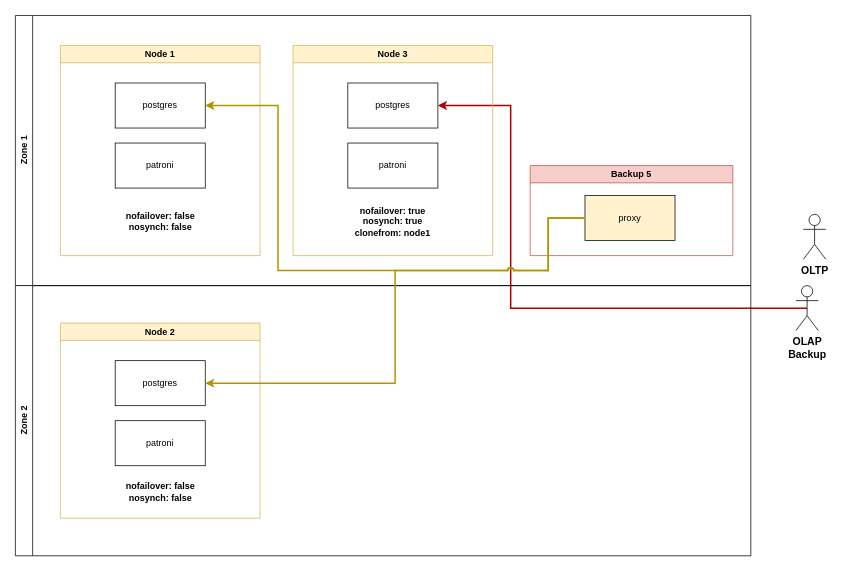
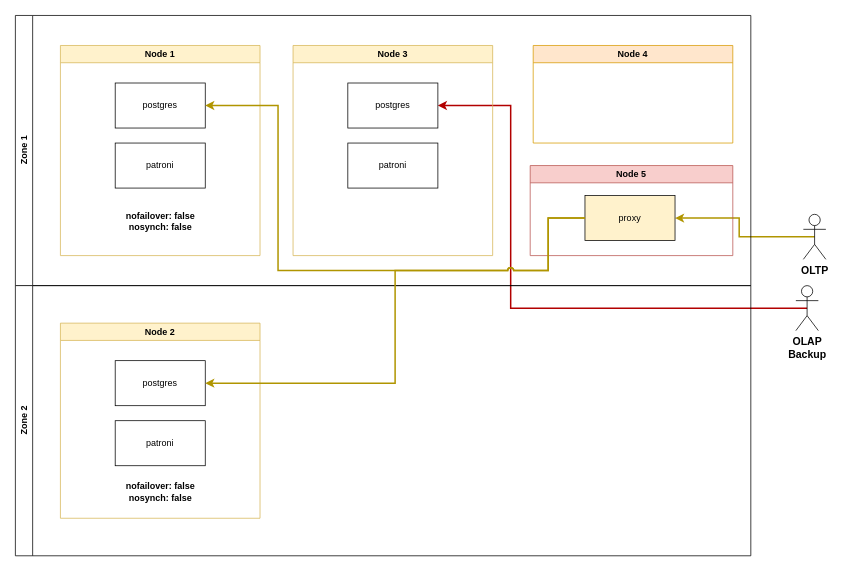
+ <mxCell id="15" value="Node 4" style="swimlane;whiteSpace=wrap;html=1;fillColor=#ffe6cc;strokeColor=#d79b00;" vertex="1" parent="6"><mxGeometry x="690" y="40" width="266" height="130" as="geometry" /></mxCell>
- <mxCell id="16" value="Backup 5" style="swimlane;whiteSpace=wrap;html=1;fillColor=#f8cecc;strokeColor=#b85450;" parent="6" vertex="1"><mxGeometry x="686" y="200" width="270" height="120" as="geometry" /></mxCell>
+ <mxCell id="16" value="Node 5" style="swimlane;whiteSpace=wrap;html=1;fillColor=#f8cecc;strokeColor=#b85450;" parent="6" vertex="1"><mxGeometry x="686" y="200" width="270" height="120" as="geometry" /></mxCell>
- <mxCell id="14" value="&lt;b style=&quot;border-color: var(--border-color);&quot;&gt;nofailover: true&lt;br style=&quot;border-color: var(--border-color);&quot;&gt;nosynch: true&lt;br style=&quot;border-color: var(--border-color);&quot;&gt;clonefrom: node1&lt;/b&gt;" style="text;html=1;strokeColor=none;fillColor=none;align=center;verticalAlign=middle;whiteSpace=wrap;rounded=0;" vertex="1" parent="11"><mxGeometry x="70.25" y="220" width="125.5" height="30" as="geometry" /></mxCell>
+ <mxCell id="2" style="edgeStyle=orthogonalEdgeStyle;rounded=0;orthogonalLoop=1;jettySize=auto;html=1;exitX=0.5;exitY=0.5;exitDx=0;exitDy=0;exitPerimeter=0;entryX=1;entryY=0.5;entryDx=0;entryDy=0;fillColor=#e3c800;strokeColor=#B09500;strokeWidth=2;" parent="1" source="3" target="17" edge="1"><mxGeometry relative="1" as="geometry" /></mxCell>
